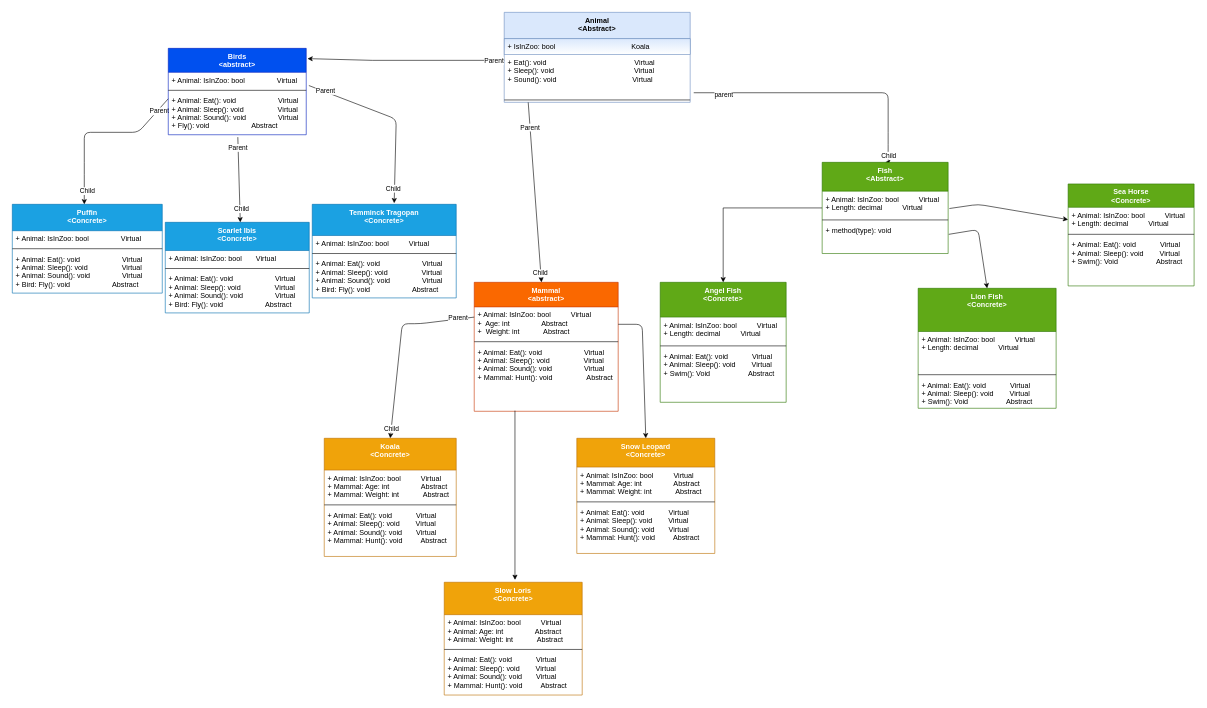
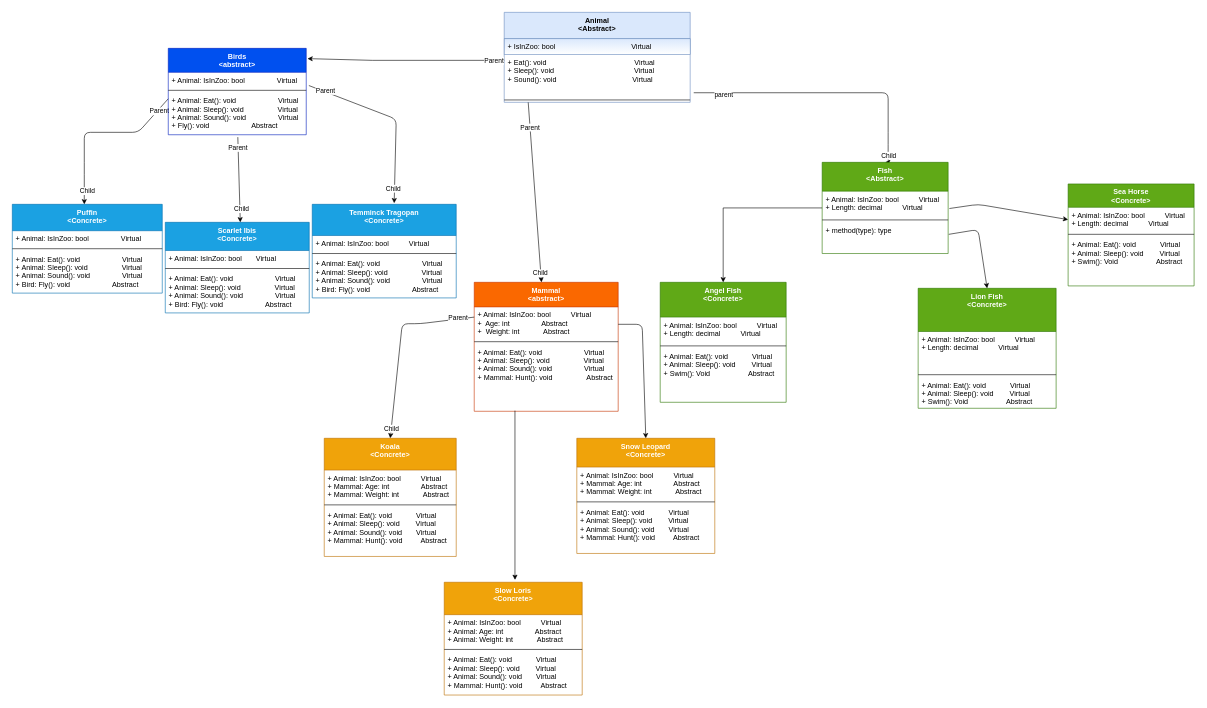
- <mxCell id="3" value="+ IsInZoo: bool                                      Koala" style="text;strokeColor=#6c8ebf;fillColor=#dae8fc;align=left;verticalAlign=top;spacingLeft=4;spacingRight=4;overflow=hidden;rotatable=0;points=[[0,0.5],[1,0.5]];portConstraint=eastwest;gradientColor=#ffffff;" vertex="1" parent="2"><mxGeometry y="44" width="310" height="26" as="geometry" /></mxCell>
+ <mxCell id="3" value="+ IsInZoo: bool                                      Virtual" style="text;strokeColor=#6c8ebf;fillColor=#dae8fc;align=left;verticalAlign=top;spacingLeft=4;spacingRight=4;overflow=hidden;rotatable=0;points=[[0,0.5],[1,0.5]];portConstraint=eastwest;gradientColor=#ffffff;" vertex="1" parent="2"><mxGeometry y="44" width="310" height="26" as="geometry" /></mxCell>
- <mxCell id="52" value="+ method(type): void" style="text;strokeColor=none;fillColor=none;align=left;verticalAlign=top;spacingLeft=4;spacingRight=4;overflow=hidden;rotatable=0;points=[[0,0.5],[1,0.5]];portConstraint=eastwest;" vertex="1" parent="49"><mxGeometry y="100" width="210" height="52" as="geometry" /></mxCell>
+ <mxCell id="52" value="+ method(type): type" style="text;strokeColor=none;fillColor=none;align=left;verticalAlign=top;spacingLeft=4;spacingRight=4;overflow=hidden;rotatable=0;points=[[0,0.5],[1,0.5]];portConstraint=eastwest;" vertex="1" parent="49"><mxGeometry y="100" width="210" height="52" as="geometry" /></mxCell>
